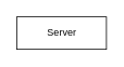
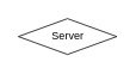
- <mxCell id="2" value="Server" style="html=1;" vertex="1" parent="1"><mxGeometry x="20" y="20" width="110" height="40" as="geometry" /></mxCell>
+ <mxCell id="2" value="Server" style="rhombus;html=1;" vertex="1" parent="1"><mxGeometry x="20" y="20" width="110" height="40" as="geometry" /></mxCell>
